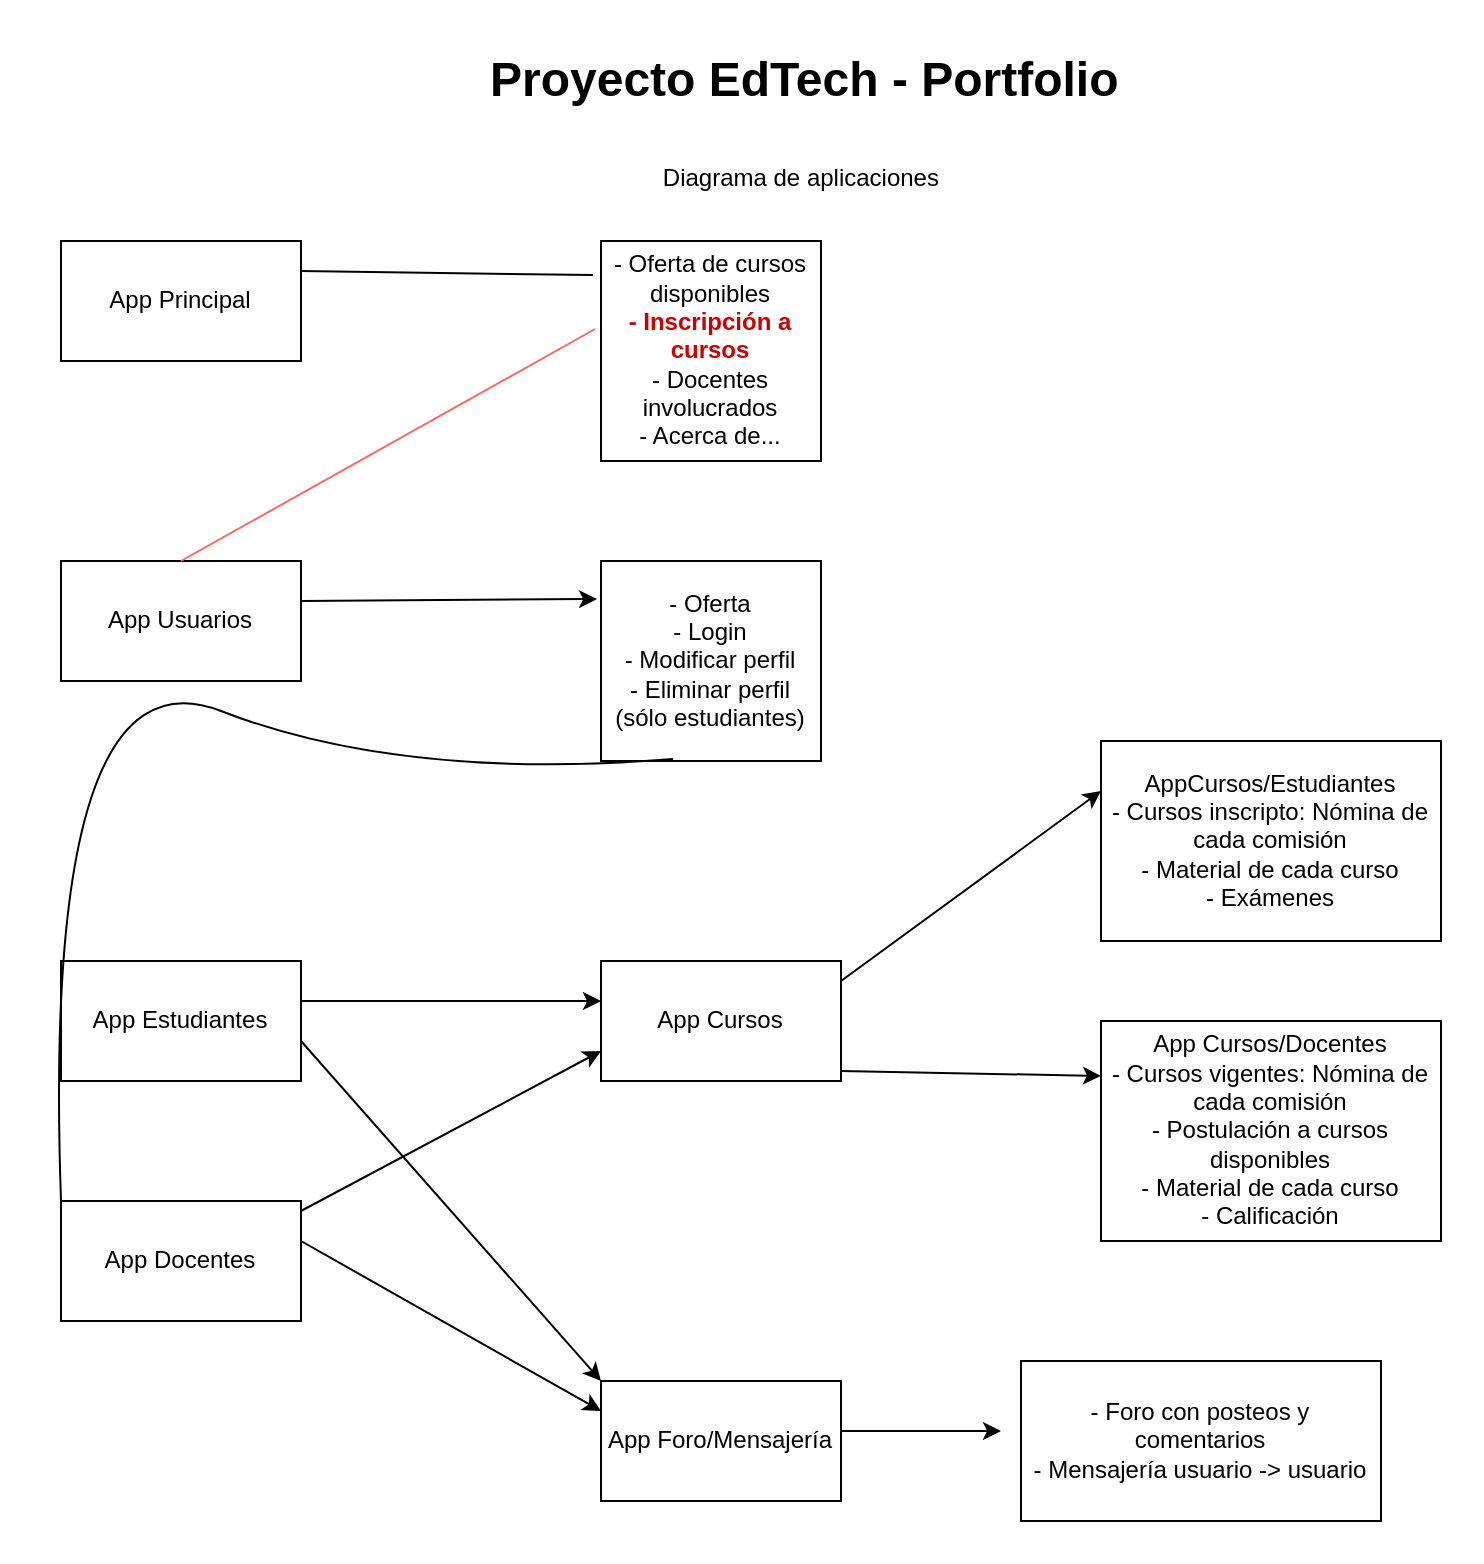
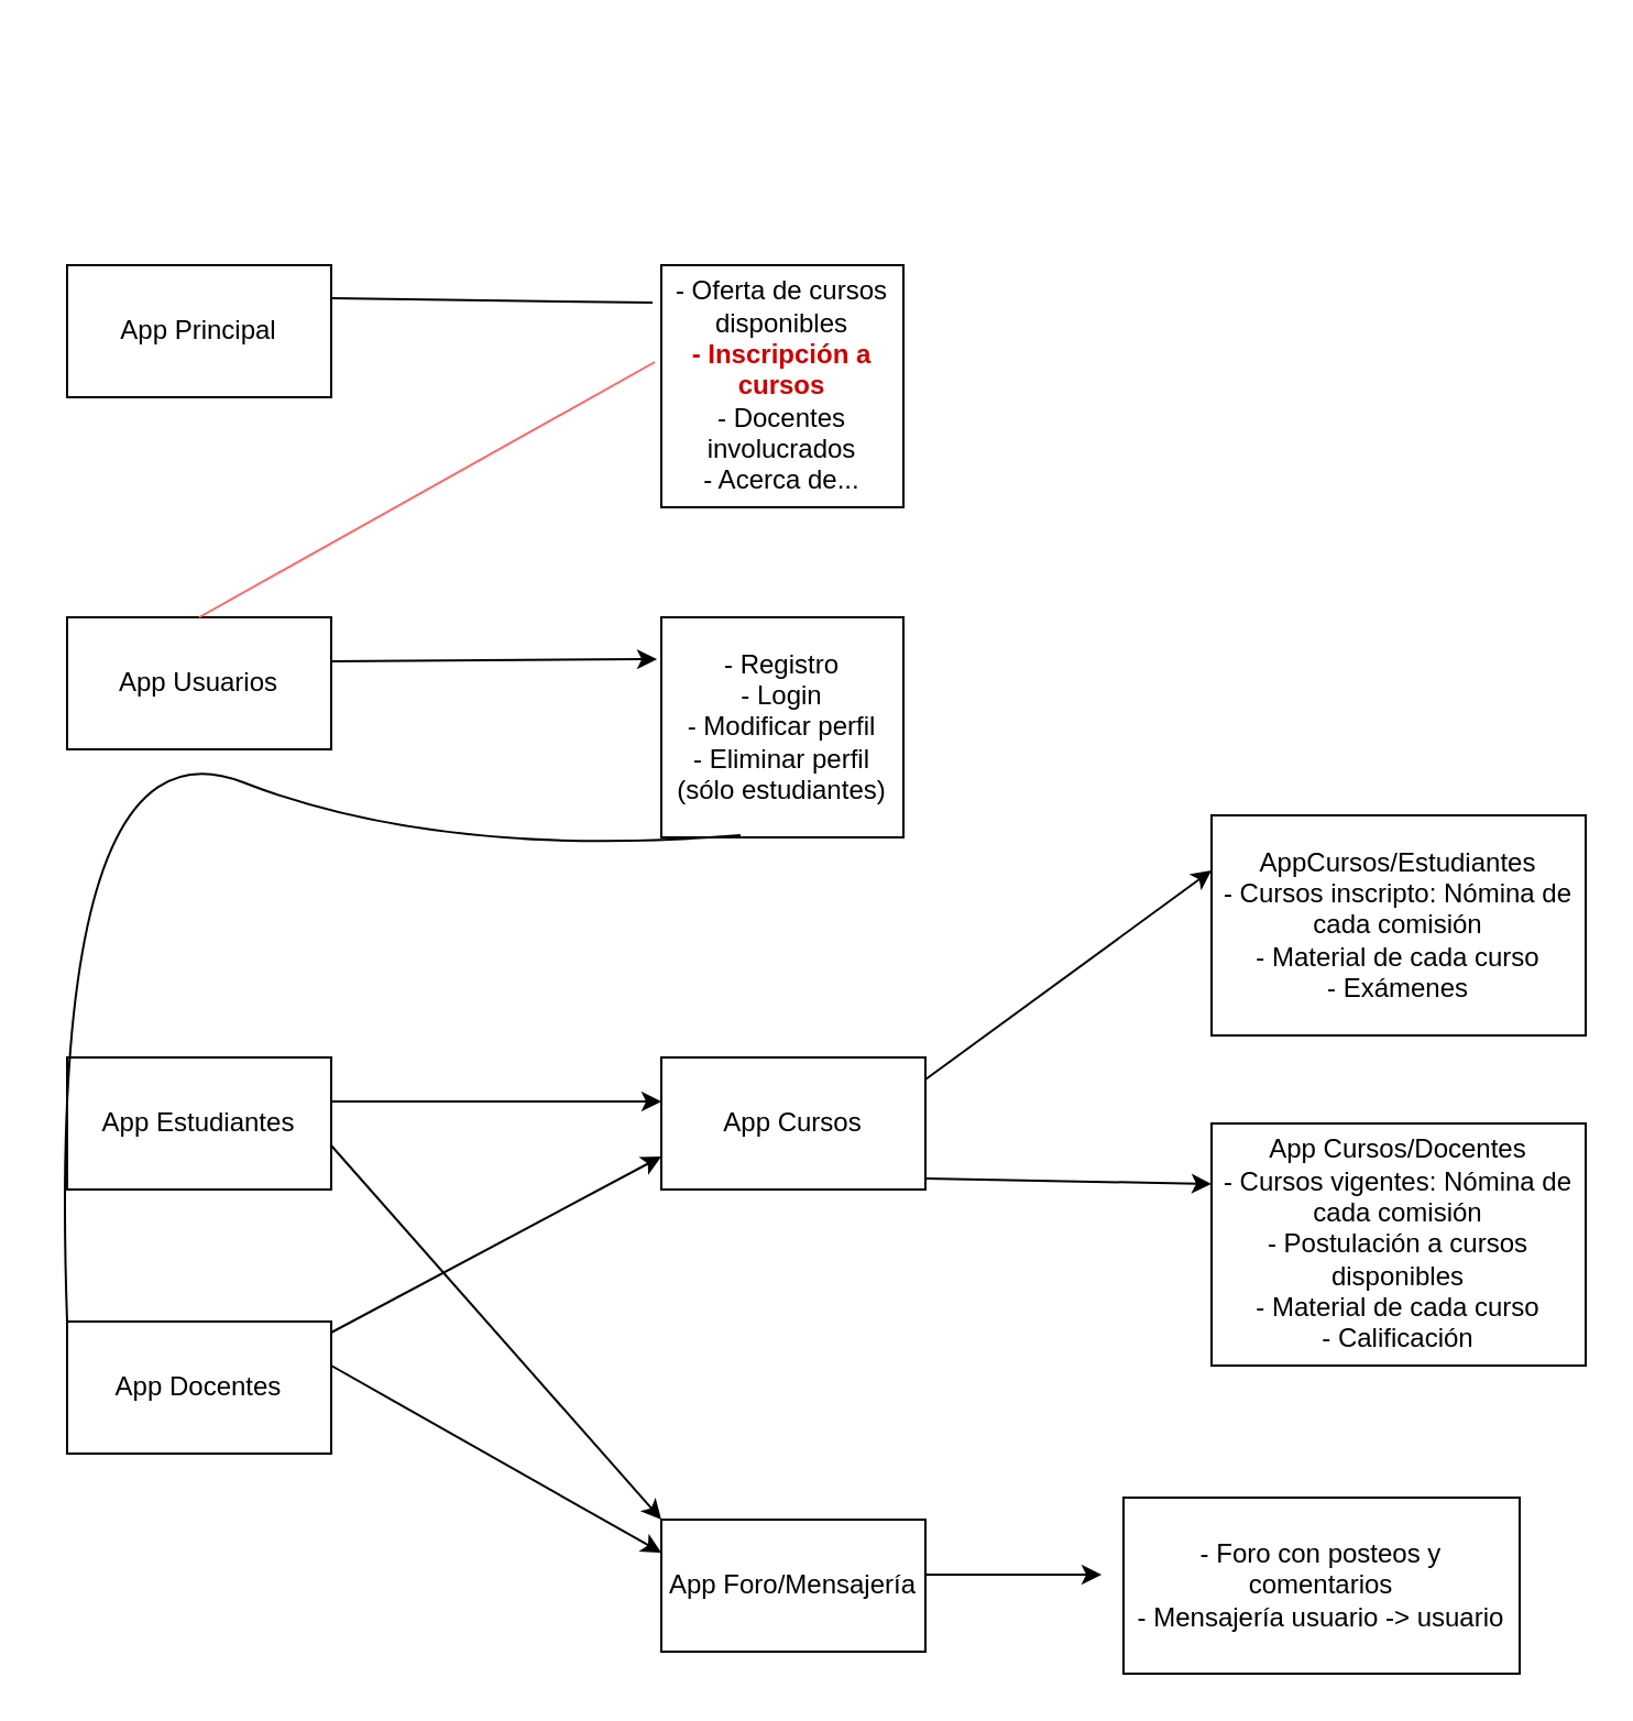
- <mxCell id="24" value="&lt;h1 style=&quot;text-align: center;&quot;&gt;&lt;span style=&quot;background-color: initial;&quot;&gt;Proyecto EdTech - Portfolio&lt;/span&gt;&lt;/h1&gt;&lt;h1 style=&quot;text-align: center;&quot;&gt;&lt;span style=&quot;background-color: initial; font-size: 12px; font-weight: normal;&quot;&gt;Diagrama de aplicaciones&amp;nbsp;&lt;/span&gt;&lt;br&gt;&lt;/h1&gt;" style="text;html=1;strokeColor=none;fillColor=none;spacing=5;spacingTop=-20;whiteSpace=wrap;overflow=hidden;rounded=0;fontColor=#000000;" parent="1" vertex="1"><mxGeometry x="240" y="20" width="360" height="85" as="geometry" /></mxCell>
- <mxCell id="10" value="- Oferta&lt;br&gt;- Login&lt;br&gt;- Modificar perfil&lt;br&gt;- Eliminar perfil (sólo estudiantes)" style="rounded=0;whiteSpace=wrap;html=1;" parent="1" vertex="1"><mxGeometry x="300" y="280" width="110" height="100" as="geometry" /></mxCell>
+ <mxCell id="10" value="- Registro&lt;br&gt;- Login&lt;br&gt;- Modificar perfil&lt;br&gt;- Eliminar perfil (sólo estudiantes)" style="rounded=0;whiteSpace=wrap;html=1;" parent="1" vertex="1"><mxGeometry x="300" y="280" width="110" height="100" as="geometry" /></mxCell>
